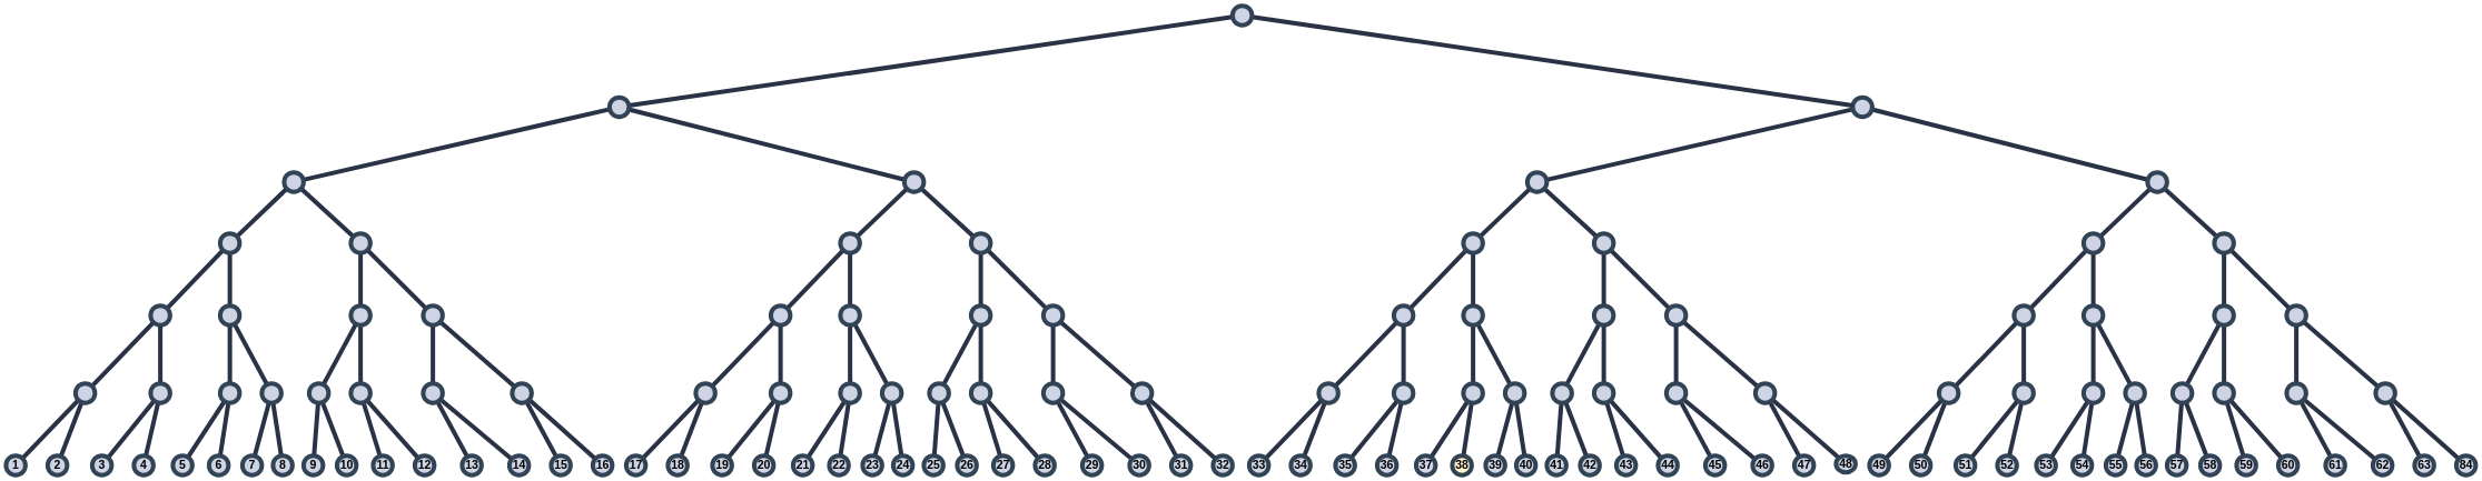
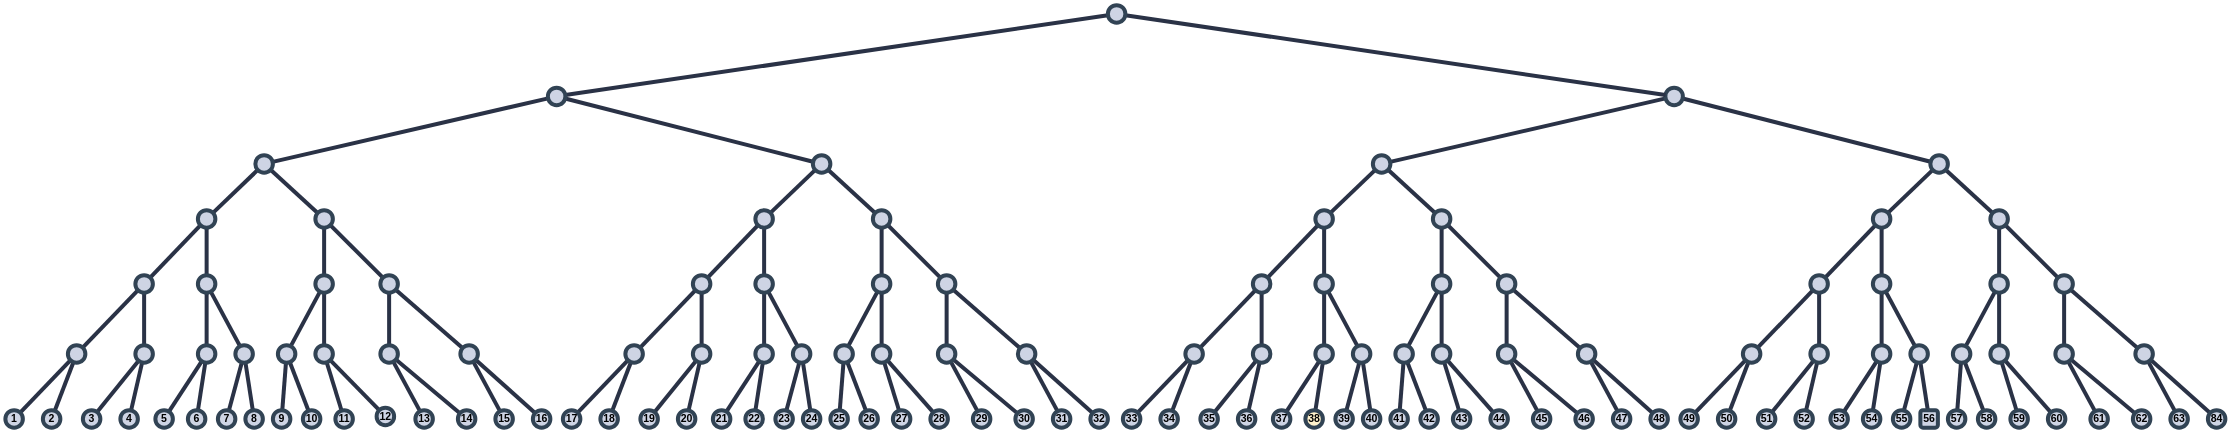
- <mxCell id="184" value="&lt;h1&gt;&lt;span style=&quot;font-size: 42px&quot;&gt;&lt;font color=&quot;#000000&quot;&gt;48&lt;/font&gt;&lt;/span&gt;&lt;/h1&gt;" style="ellipse;whiteSpace=wrap;html=1;fillColor=#CED4E4;strokeColor=#314354;fontColor=#ffffff;strokeWidth=16;" parent="1" vertex="1"><mxGeometry x="6600" y="1640" width="70" height="60" as="geometry" /></mxCell>
+ <mxCell id="184" value="&lt;h1&gt;&lt;span style=&quot;font-size: 42px&quot;&gt;&lt;font color=&quot;#000000&quot;&gt;48&lt;/font&gt;&lt;/span&gt;&lt;/h1&gt;" style="ellipse;whiteSpace=wrap;html=1;fillColor=#CED4E4;strokeColor=#314354;fontColor=#ffffff;strokeWidth=16;" parent="1" vertex="1"><mxGeometry x="6600" y="1640" width="70" height="70" as="geometry" /></mxCell>
- <mxCell id="63" value="&lt;h1&gt;&lt;span style=&quot;font-size: 42px&quot;&gt;&lt;font color=&quot;#000000&quot;&gt;12&lt;/font&gt;&lt;/span&gt;&lt;/h1&gt;" style="ellipse;whiteSpace=wrap;html=1;fillColor=#CED4E4;strokeColor=#314354;fontColor=#ffffff;strokeWidth=16;" parent="1" vertex="1"><mxGeometry x="1490" y="1640" width="70" height="70" as="geometry" /></mxCell>
+ <mxCell id="63" value="&lt;h1&gt;&lt;span style=&quot;font-size: 42px&quot;&gt;&lt;font color=&quot;#000000&quot;&gt;12&lt;/font&gt;&lt;/span&gt;&lt;/h1&gt;" style="ellipse;whiteSpace=wrap;html=1;fillColor=#CED4E4;strokeColor=#314354;fontColor=#ffffff;strokeWidth=16;" parent="1" vertex="1"><mxGeometry x="1505" y="1630" width="70" height="70" as="geometry" /></mxCell>
- <mxCell id="243" value="&lt;h1&gt;&lt;span style=&quot;font-size: 42px&quot;&gt;&lt;font color=&quot;#000000&quot;&gt;56&lt;/font&gt;&lt;/span&gt;&lt;/h1&gt;" style="ellipse;whiteSpace=wrap;html=1;fillColor=#CED4E4;strokeColor=#314354;fontColor=#ffffff;strokeWidth=16;" parent="1" vertex="1"><mxGeometry x="7680" y="1640" width="70" height="70" as="geometry" /></mxCell>
+ <mxCell id="243" value="&lt;h1&gt;&lt;span style=&quot;font-size: 42px&quot;&gt;&lt;font color=&quot;#000000&quot;&gt;56&lt;/font&gt;&lt;/span&gt;&lt;/h1&gt;" style="whiteSpace=wrap;html=1;fillColor=#CED4E4;strokeColor=#314354;fontColor=#ffffff;strokeWidth=16;rounded=1;" parent="1" vertex="1"><mxGeometry x="7680" y="1640" width="70" height="70" as="geometry" /></mxCell>
